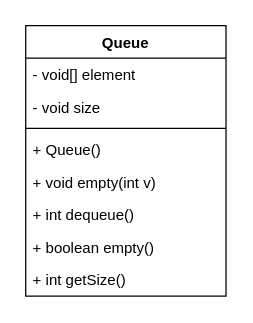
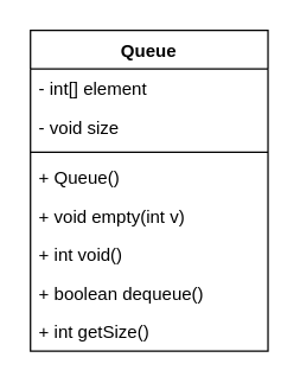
- <mxCell id="3" value="- void[] element" style="text;strokeColor=none;fillColor=none;align=left;verticalAlign=top;spacingLeft=4;spacingRight=4;overflow=hidden;rotatable=0;points=[[0,0.5],[1,0.5]];portConstraint=eastwest;" vertex="1" parent="2"><mxGeometry y="26" width="160" height="26" as="geometry" /></mxCell>
+ <mxCell id="3" value="- int[] element" style="text;strokeColor=none;fillColor=none;align=left;verticalAlign=top;spacingLeft=4;spacingRight=4;overflow=hidden;rotatable=0;points=[[0,0.5],[1,0.5]];portConstraint=eastwest;" vertex="1" parent="2"><mxGeometry y="26" width="160" height="26" as="geometry" /></mxCell>
- <mxCell id="8" value="+ int dequeue()" style="text;strokeColor=none;fillColor=none;align=left;verticalAlign=top;spacingLeft=4;spacingRight=4;overflow=hidden;rotatable=0;points=[[0,0.5],[1,0.5]];portConstraint=eastwest;" vertex="1" parent="2"><mxGeometry y="138" width="160" height="26" as="geometry" /></mxCell>
+ <mxCell id="8" value="+ int void()" style="text;strokeColor=none;fillColor=none;align=left;verticalAlign=top;spacingLeft=4;spacingRight=4;overflow=hidden;rotatable=0;points=[[0,0.5],[1,0.5]];portConstraint=eastwest;" vertex="1" parent="2"><mxGeometry y="138" width="160" height="26" as="geometry" /></mxCell>
- <mxCell id="9" value="+ boolean empty()" style="text;strokeColor=none;fillColor=none;align=left;verticalAlign=top;spacingLeft=4;spacingRight=4;overflow=hidden;rotatable=0;points=[[0,0.5],[1,0.5]];portConstraint=eastwest;" vertex="1" parent="2"><mxGeometry y="164" width="160" height="26" as="geometry" /></mxCell>
+ <mxCell id="9" value="+ boolean dequeue()" style="text;strokeColor=none;fillColor=none;align=left;verticalAlign=top;spacingLeft=4;spacingRight=4;overflow=hidden;rotatable=0;points=[[0,0.5],[1,0.5]];portConstraint=eastwest;" vertex="1" parent="2"><mxGeometry y="164" width="160" height="26" as="geometry" /></mxCell>
